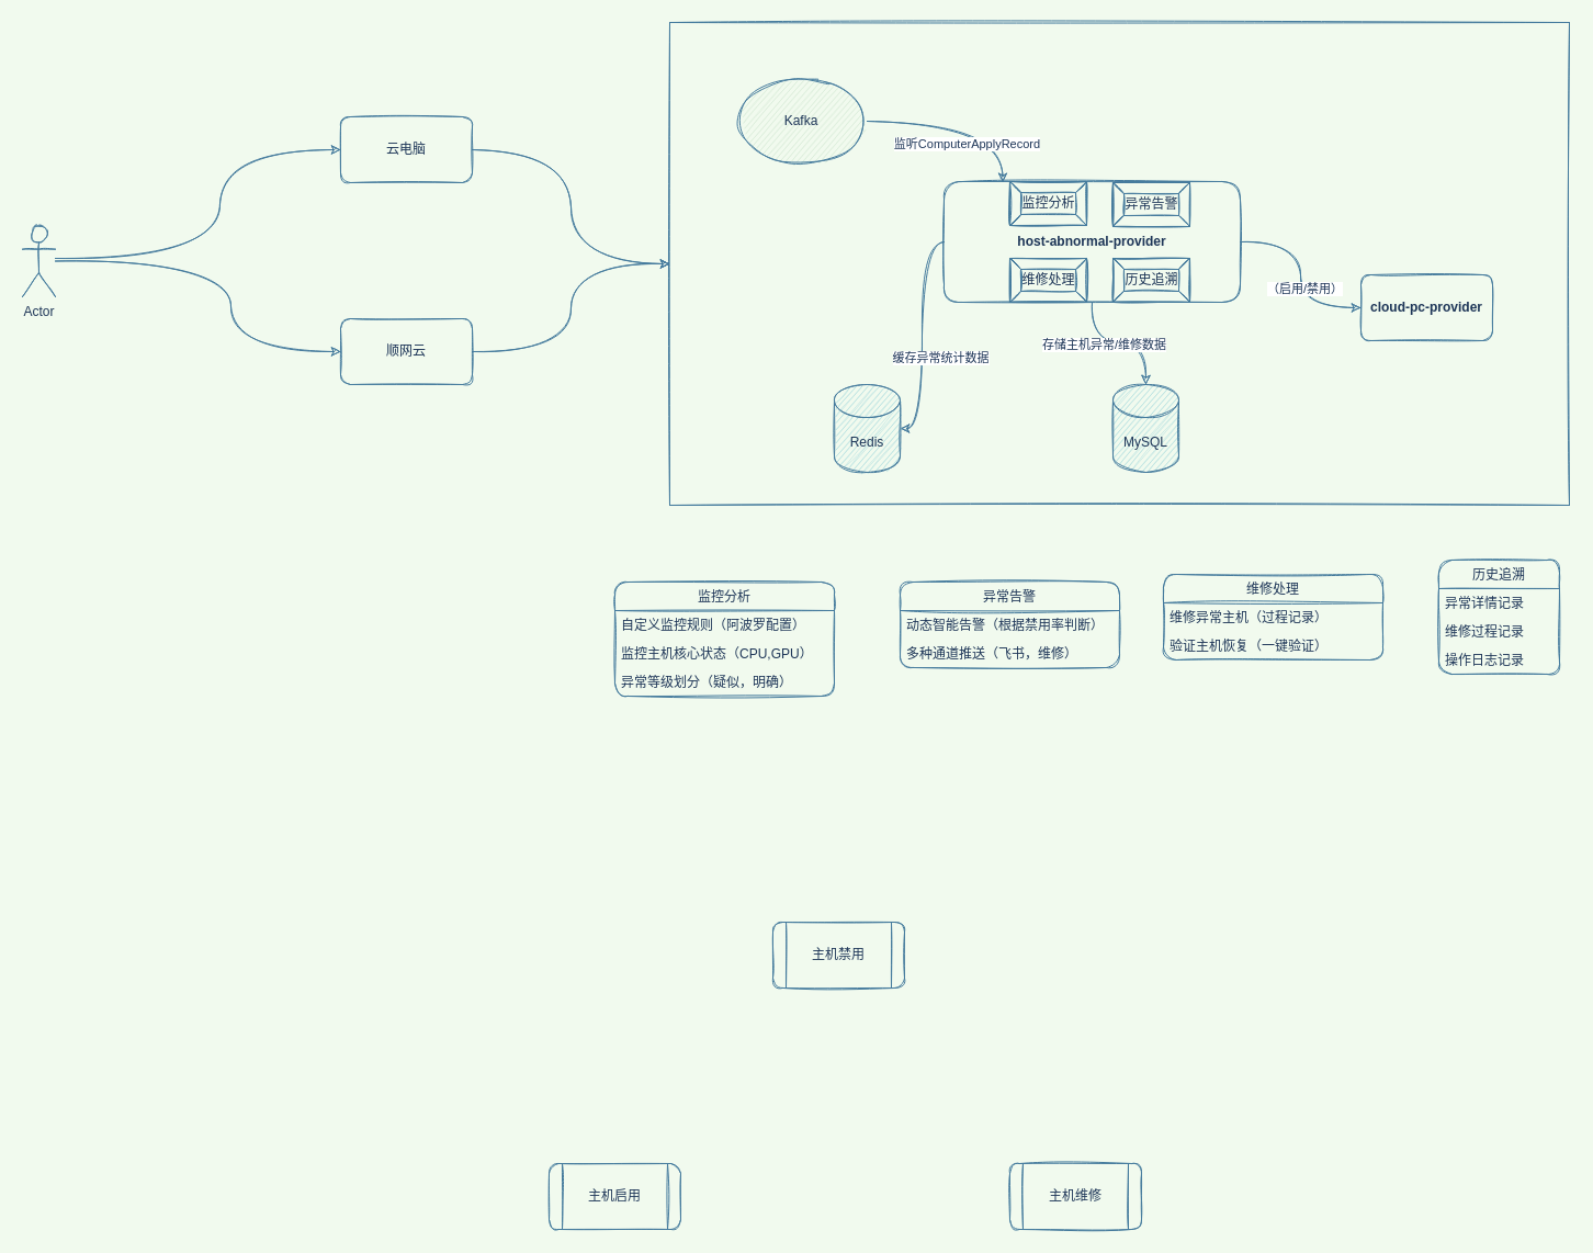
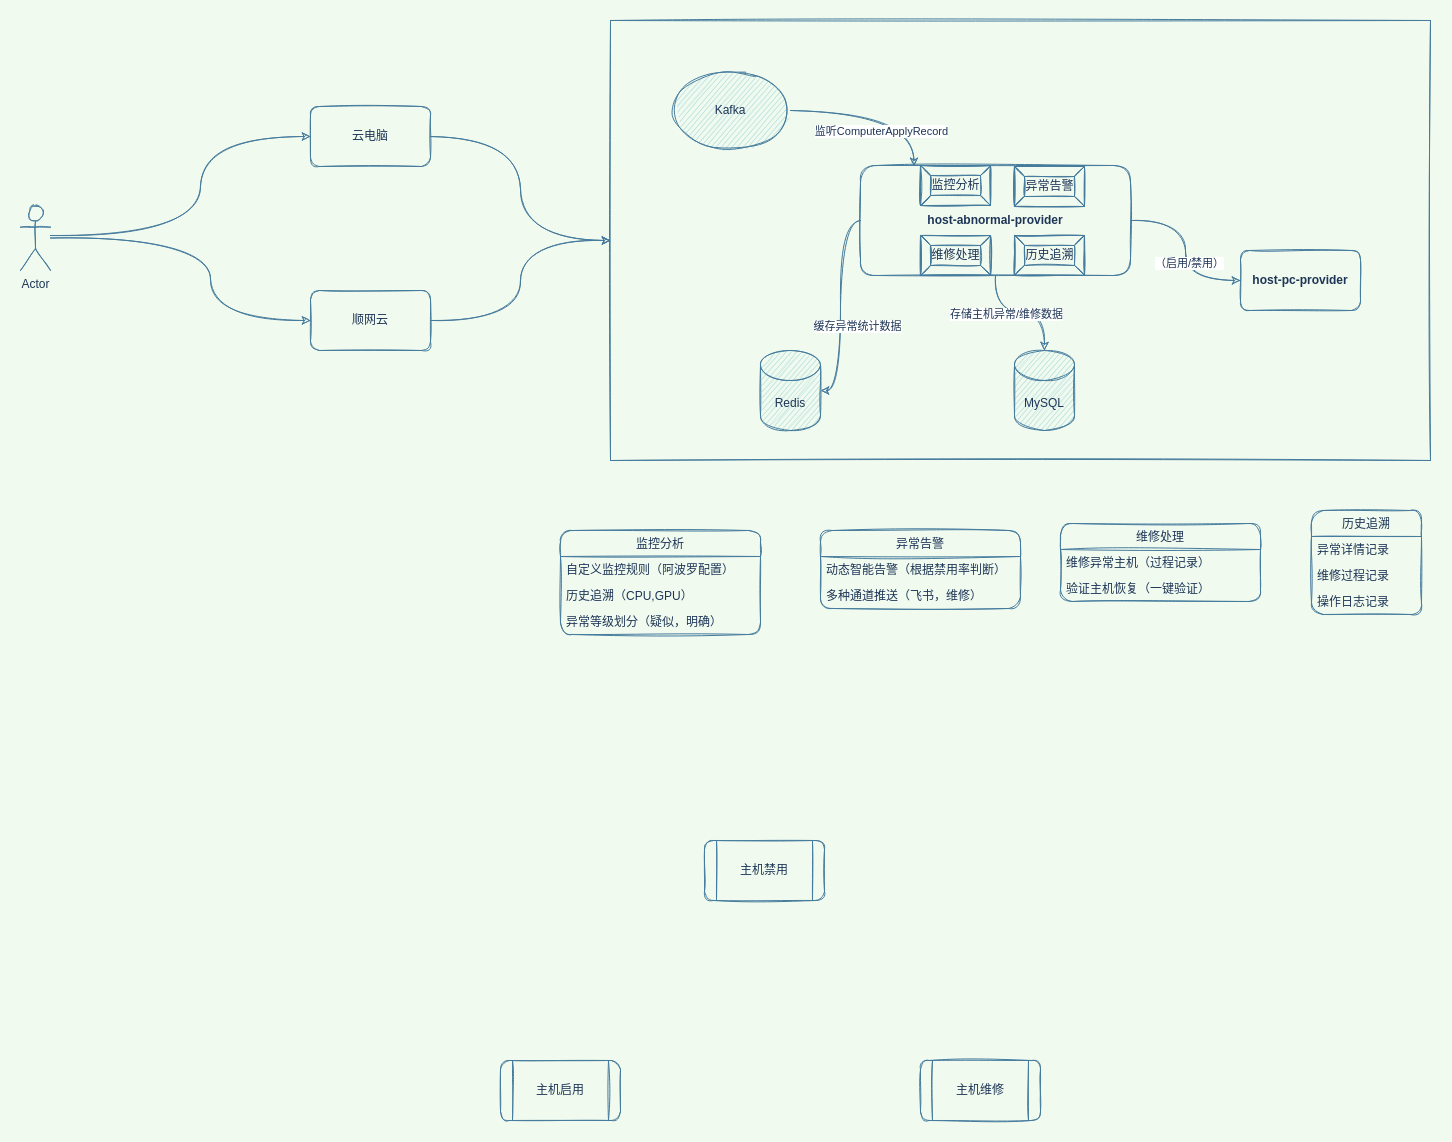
- <mxCell id="12" value="Kafka" style="ellipse;whiteSpace=wrap;html=1;fontColor=#1D3557;strokeColor=#457B9D;fillColor=#d5e8d4;rounded=1;sketch=1;" parent="1" vertex="1"><mxGeometry x="670" y="70" width="120" height="80" as="geometry" /></mxCell>
+ <mxCell id="12" value="Kafka" style="ellipse;whiteSpace=wrap;html=1;fontColor=#1D3557;strokeColor=#457B9D;fillColor=#A8DADC;rounded=1;sketch=1;" parent="1" vertex="1"><mxGeometry x="670" y="70" width="120" height="80" as="geometry" /></mxCell>
- <mxCell id="15" value="cloud-pc-provider" style="whiteSpace=wrap;html=1;rounded=1;fontColor=#1D3557;strokeColor=#457B9D;fillColor=none;sketch=1;fontStyle=1" parent="1" vertex="1"><mxGeometry x="1240" y="250" width="120" height="60" as="geometry" /></mxCell>
+ <mxCell id="15" value="host-pc-provider" style="whiteSpace=wrap;html=1;rounded=1;fontColor=#1D3557;strokeColor=#457B9D;fillColor=none;sketch=1;fontStyle=1" parent="1" vertex="1"><mxGeometry x="1240" y="250" width="120" height="60" as="geometry" /></mxCell>
- <mxCell id="29" value="监控主机核心状态（CPU,GPU）" style="text;strokeColor=none;fillColor=none;align=left;verticalAlign=top;spacingLeft=4;spacingRight=4;overflow=hidden;rotatable=0;points=[[0,0.5],[1,0.5]];portConstraint=eastwest;rounded=1;sketch=1;fontColor=#1D3557;" parent="27" vertex="1"><mxGeometry y="52" width="200" height="26" as="geometry" /></mxCell>
+ <mxCell id="29" value="历史追溯（CPU,GPU）" style="text;strokeColor=none;fillColor=none;align=left;verticalAlign=top;spacingLeft=4;spacingRight=4;overflow=hidden;rotatable=0;points=[[0,0.5],[1,0.5]];portConstraint=eastwest;rounded=1;sketch=1;fontColor=#1D3557;" parent="27" vertex="1"><mxGeometry y="52" width="200" height="26" as="geometry" /></mxCell>
